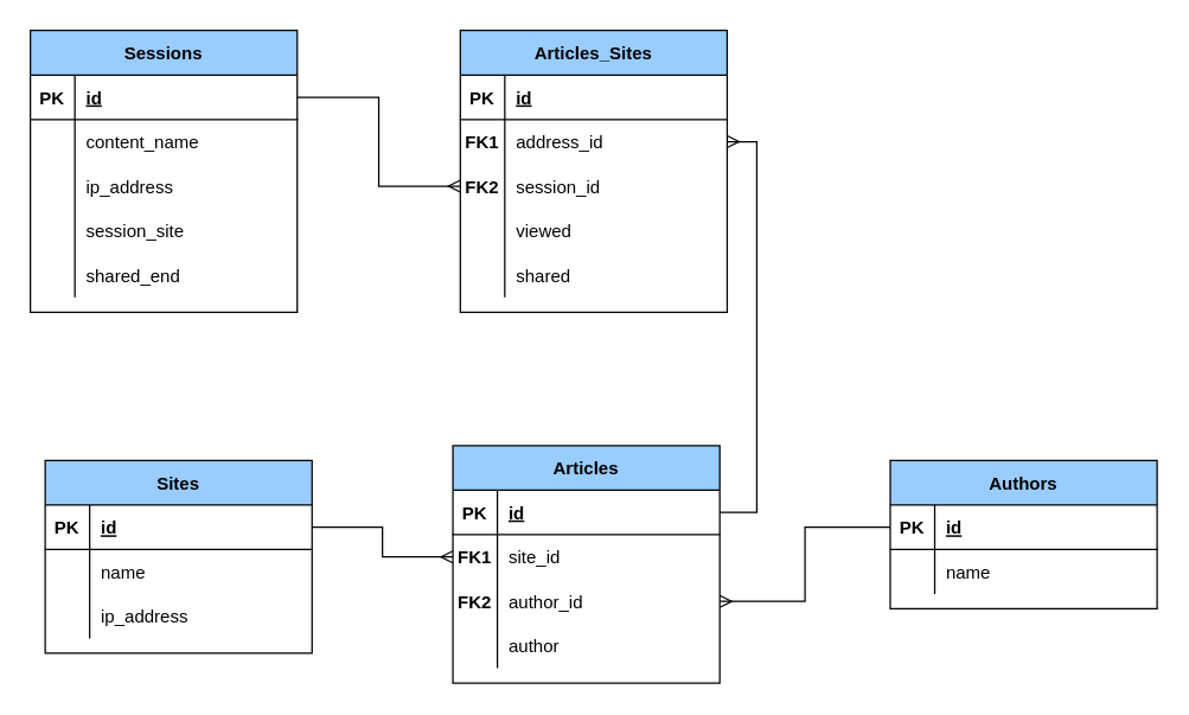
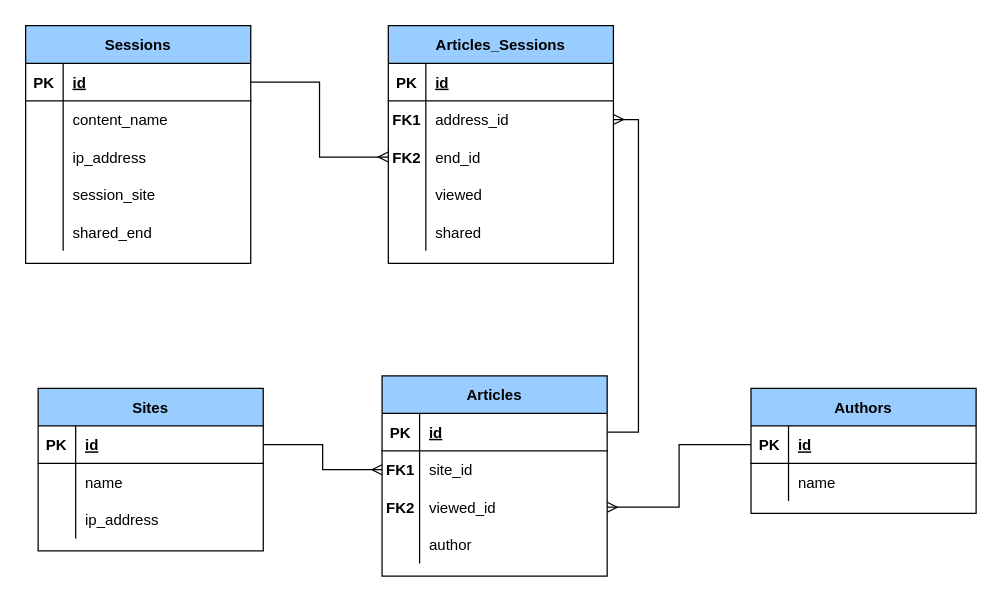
- <mxCell id="48" value="Articles_Sites" style="shape=table;startSize=30;container=1;collapsible=1;childLayout=tableLayout;fixedRows=1;rowLines=0;fontStyle=1;align=center;resizeLast=1;fillColor=#99CCFF;" parent="1" vertex="1"><mxGeometry x="310" y="20" width="180" height="190" as="geometry" /></mxCell>
+ <mxCell id="48" value="Articles_Sessions" style="shape=table;startSize=30;container=1;collapsible=1;childLayout=tableLayout;fixedRows=1;rowLines=0;fontStyle=1;align=center;resizeLast=1;fillColor=#99CCFF;" parent="1" vertex="1"><mxGeometry x="310" y="20" width="180" height="190" as="geometry" /></mxCell>
- <mxCell id="57" value="session_id" style="shape=partialRectangle;connectable=0;fillColor=none;top=0;left=0;bottom=0;right=0;align=left;spacingLeft=6;overflow=hidden;" parent="55" vertex="1"><mxGeometry x="30" width="150" height="30" as="geometry"><mxRectangle width="150" height="30" as="alternateBounds" /></mxGeometry></mxCell>
+ <mxCell id="57" value="end_id" style="shape=partialRectangle;connectable=0;fillColor=none;top=0;left=0;bottom=0;right=0;align=left;spacingLeft=6;overflow=hidden;" parent="55" vertex="1"><mxGeometry x="30" width="150" height="30" as="geometry"><mxRectangle width="150" height="30" as="alternateBounds" /></mxGeometry></mxCell>
- <mxCell id="21" value="author_id" style="shape=partialRectangle;connectable=0;fillColor=none;top=0;left=0;bottom=0;right=0;align=left;spacingLeft=6;overflow=hidden;" parent="19" vertex="1"><mxGeometry x="30" width="150" height="30" as="geometry"><mxRectangle width="150" height="30" as="alternateBounds" /></mxGeometry></mxCell>
+ <mxCell id="21" value="viewed_id" style="shape=partialRectangle;connectable=0;fillColor=none;top=0;left=0;bottom=0;right=0;align=left;spacingLeft=6;overflow=hidden;" parent="19" vertex="1"><mxGeometry x="30" width="150" height="30" as="geometry"><mxRectangle width="150" height="30" as="alternateBounds" /></mxGeometry></mxCell>
